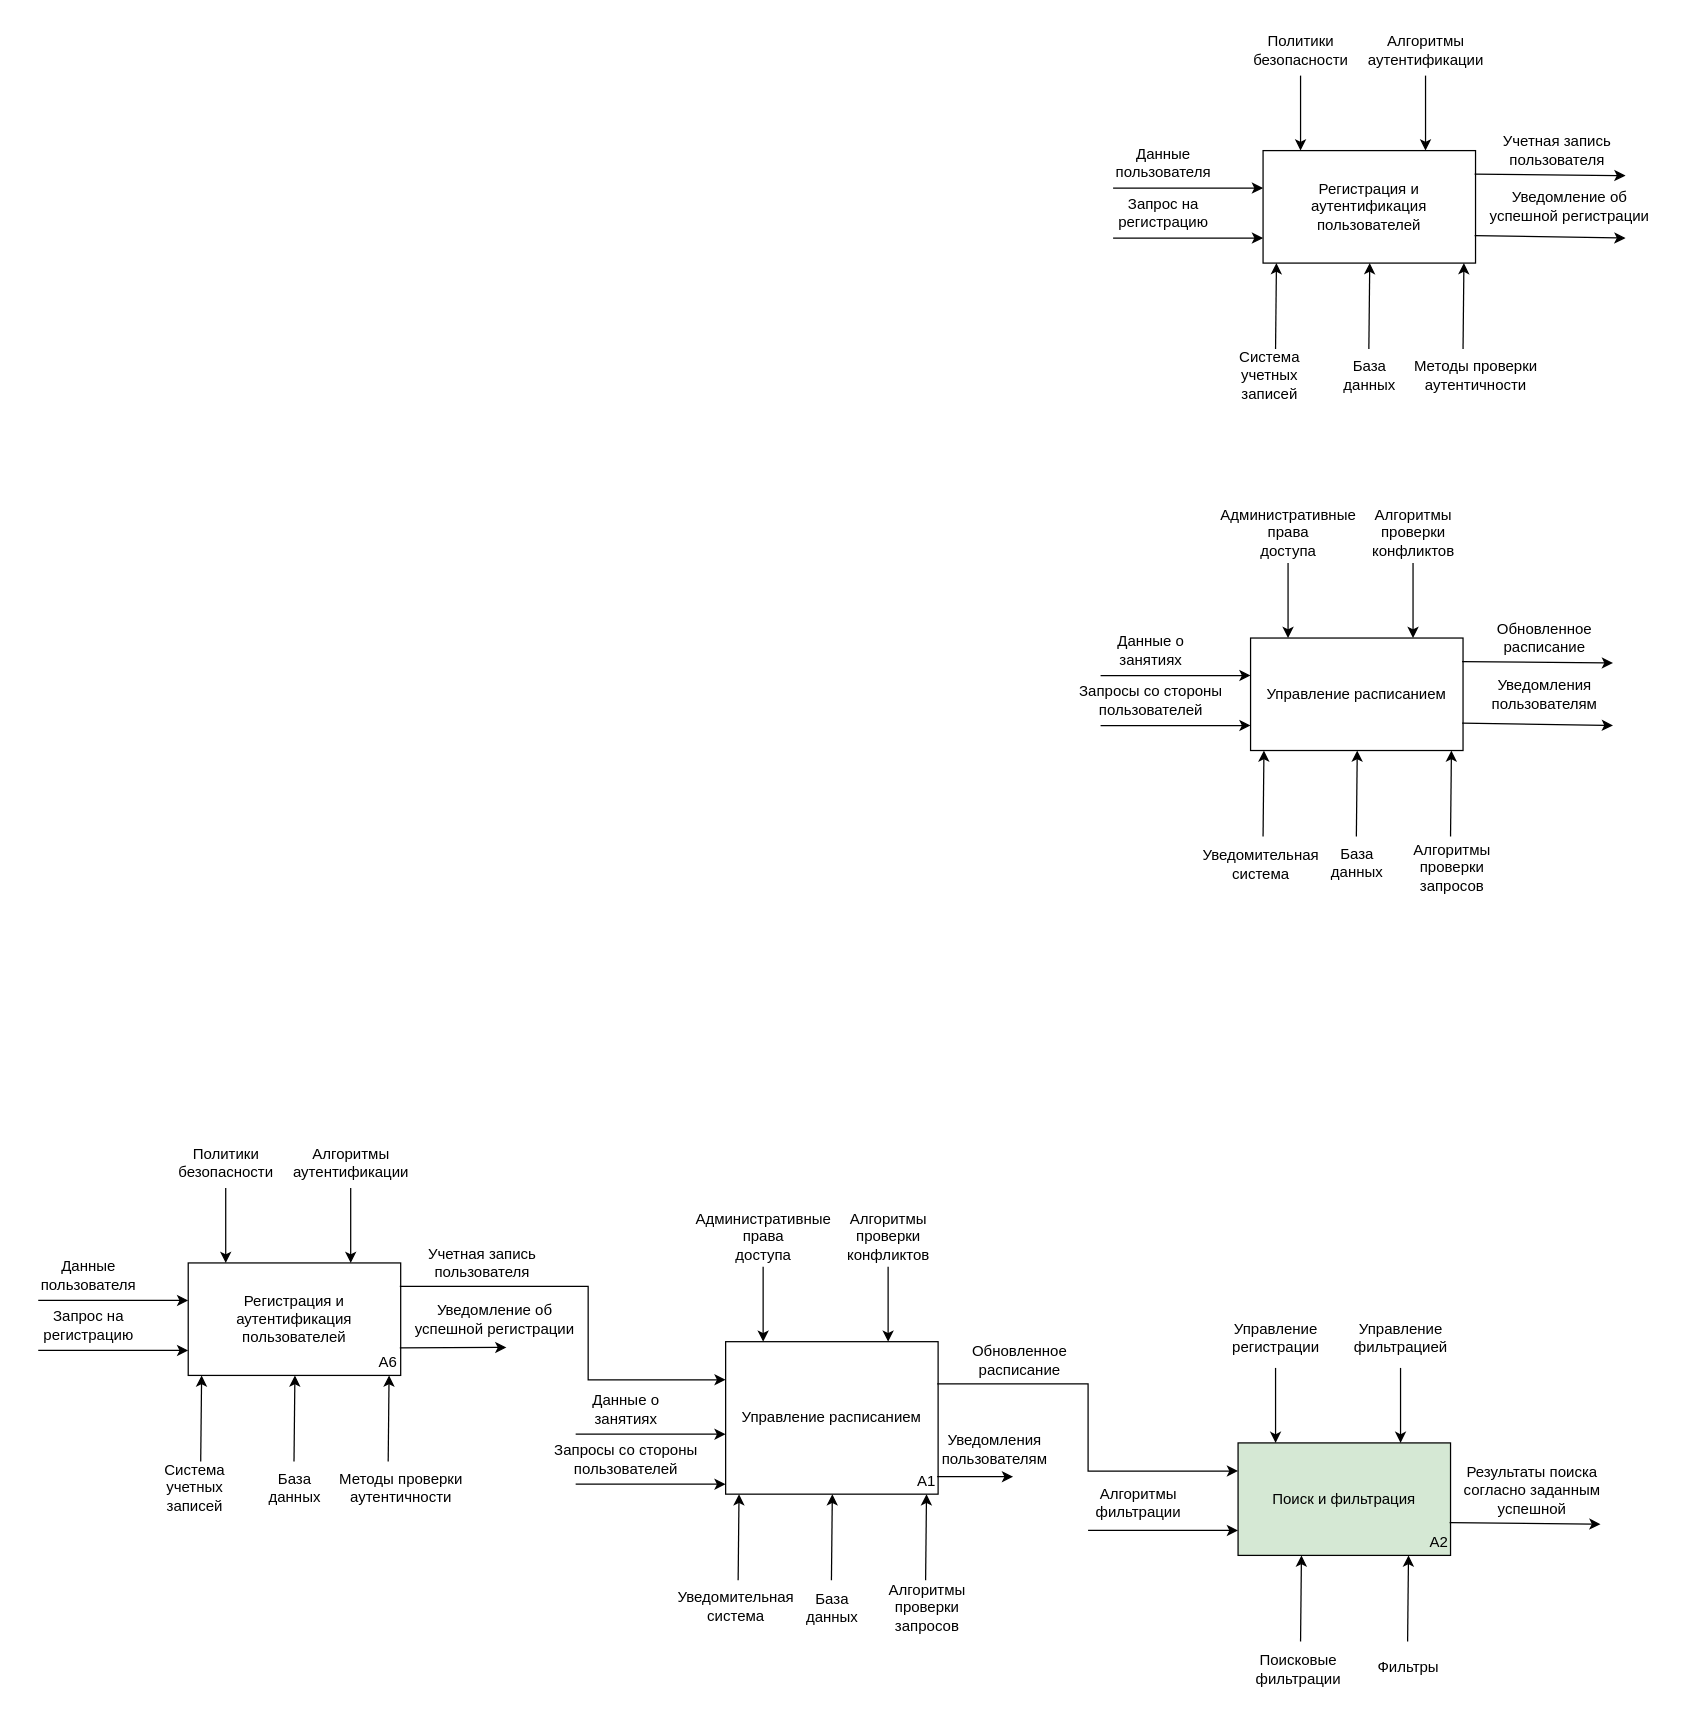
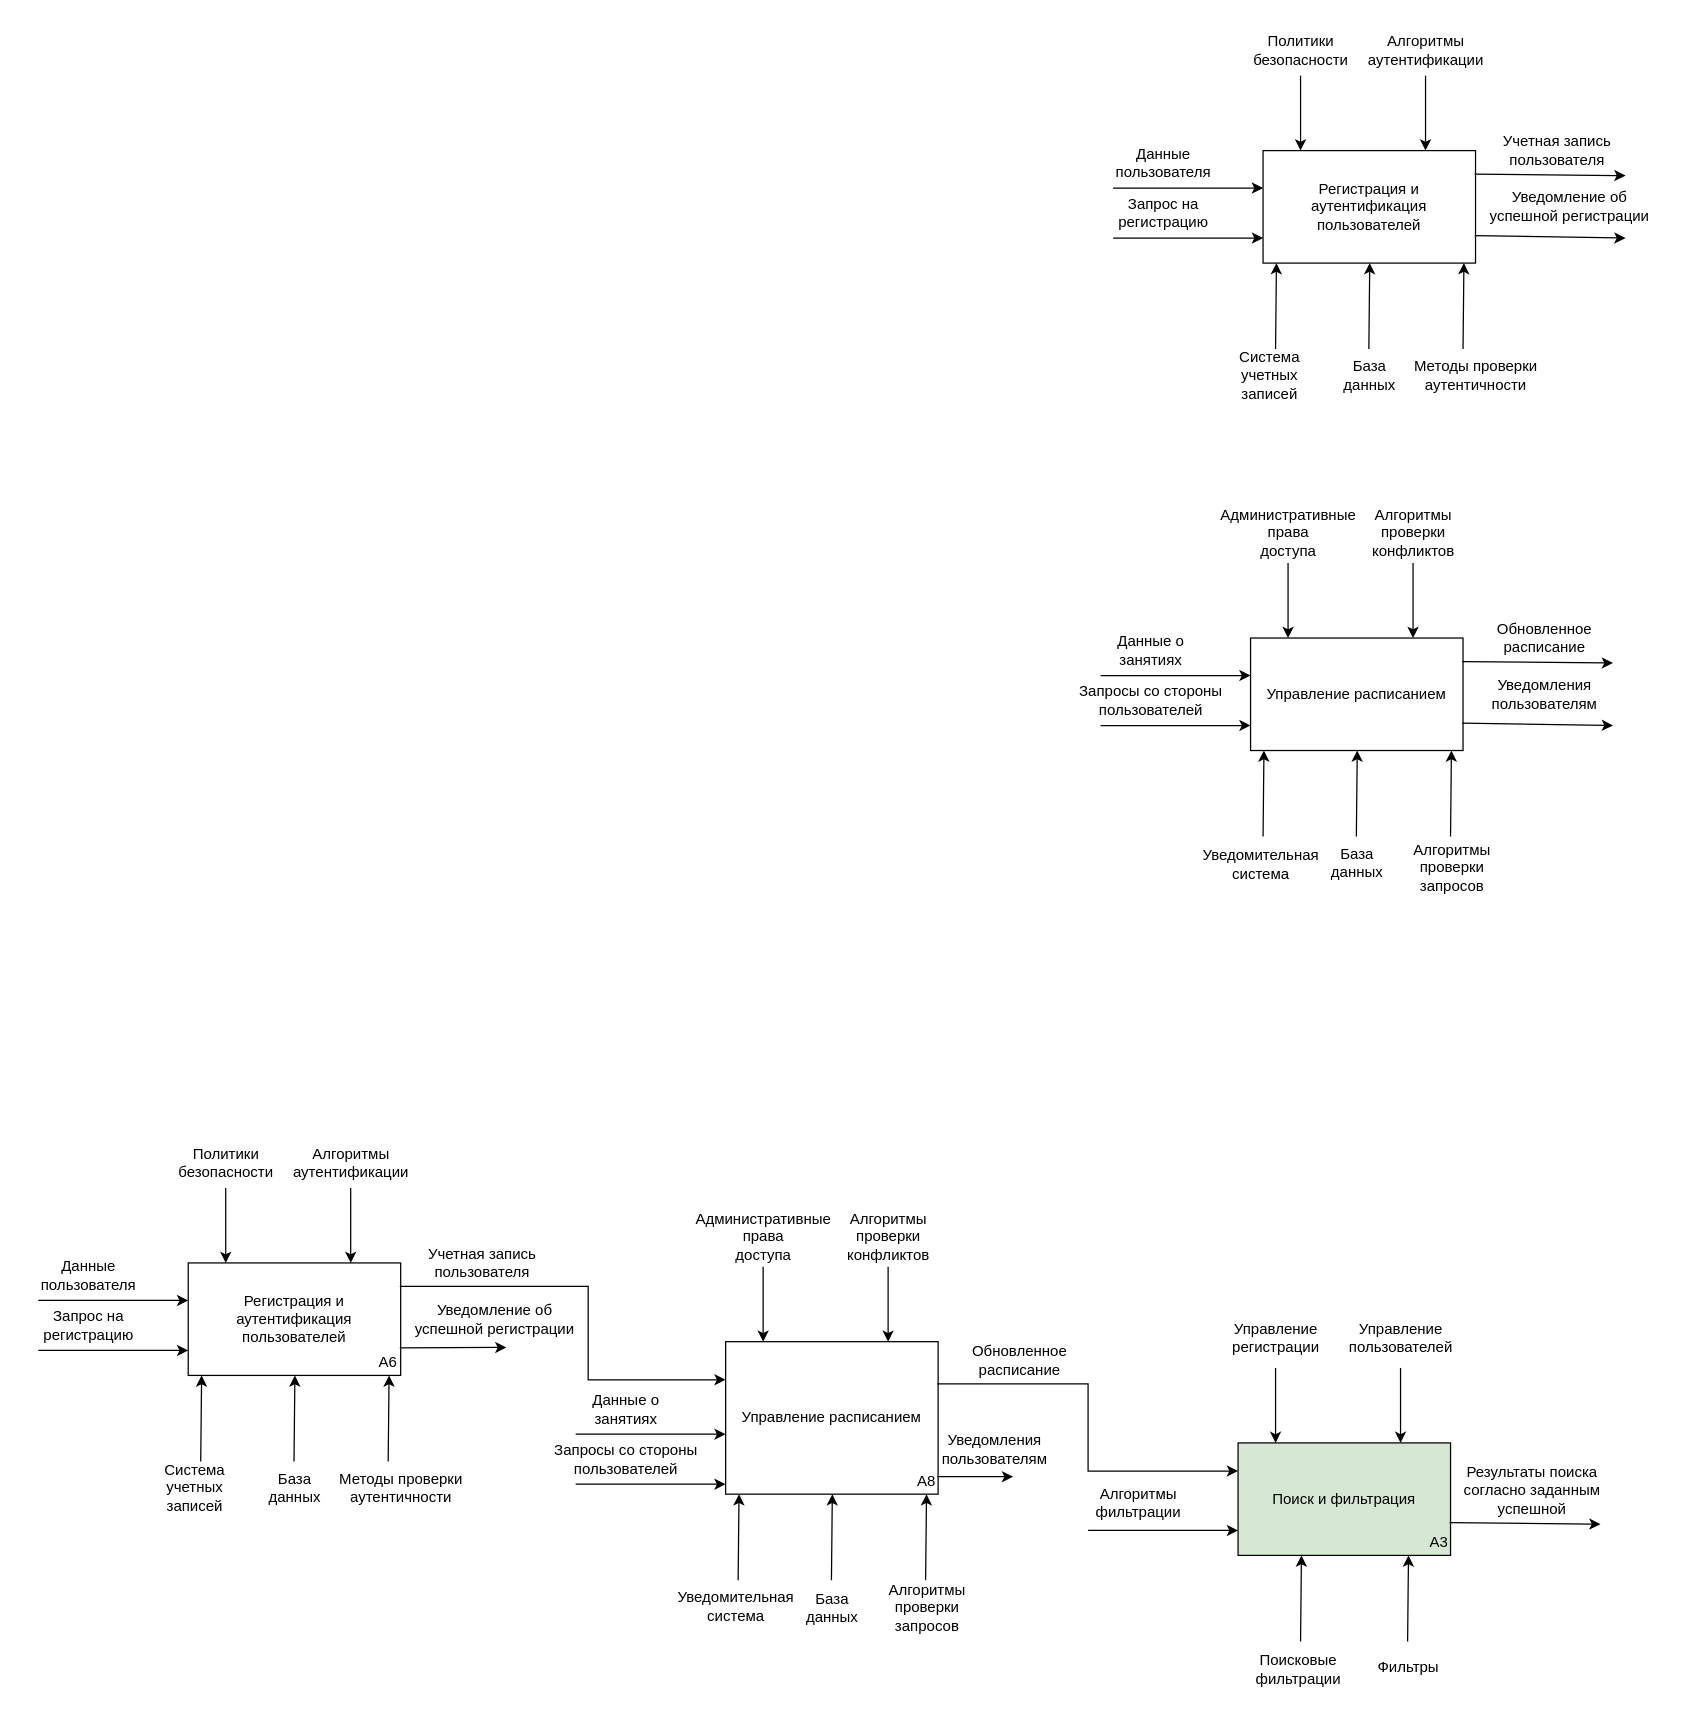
- <mxCell id="64" value="Управление&lt;br&gt;фильтрацией" style="text;html=1;align=center;verticalAlign=middle;resizable=0;points=[];autosize=1;strokeColor=none;fillColor=none;" vertex="1" parent="1"><mxGeometry x="1070" y="1050" width="100" height="40" as="geometry" /></mxCell>
+ <mxCell id="64" value="Управление&lt;br&gt;пользователей" style="text;html=1;align=center;verticalAlign=middle;resizable=0;points=[];autosize=1;strokeColor=none;fillColor=none;" vertex="1" parent="1"><mxGeometry x="1070" y="1050" width="100" height="40" as="geometry" /></mxCell>
- <mxCell id="92" value="А1" style="text;html=1;strokeColor=none;fillColor=none;align=center;verticalAlign=middle;whiteSpace=wrap;rounded=0;" vertex="1" parent="1"><mxGeometry x="731" y="1175" width="20" height="20" as="geometry" /></mxCell>
+ <mxCell id="92" value="А8" style="text;html=1;strokeColor=none;fillColor=none;align=center;verticalAlign=middle;whiteSpace=wrap;rounded=0;" vertex="1" parent="1"><mxGeometry x="731" y="1175" width="20" height="20" as="geometry" /></mxCell>
- <mxCell id="93" value="А2" style="text;html=1;strokeColor=none;fillColor=none;align=center;verticalAlign=middle;whiteSpace=wrap;rounded=0;" vertex="1" parent="1"><mxGeometry x="1141" y="1224" width="20" height="20" as="geometry" /></mxCell>
+ <mxCell id="93" value="А3" style="text;html=1;strokeColor=none;fillColor=none;align=center;verticalAlign=middle;whiteSpace=wrap;rounded=0;" vertex="1" parent="1"><mxGeometry x="1141" y="1224" width="20" height="20" as="geometry" /></mxCell>
